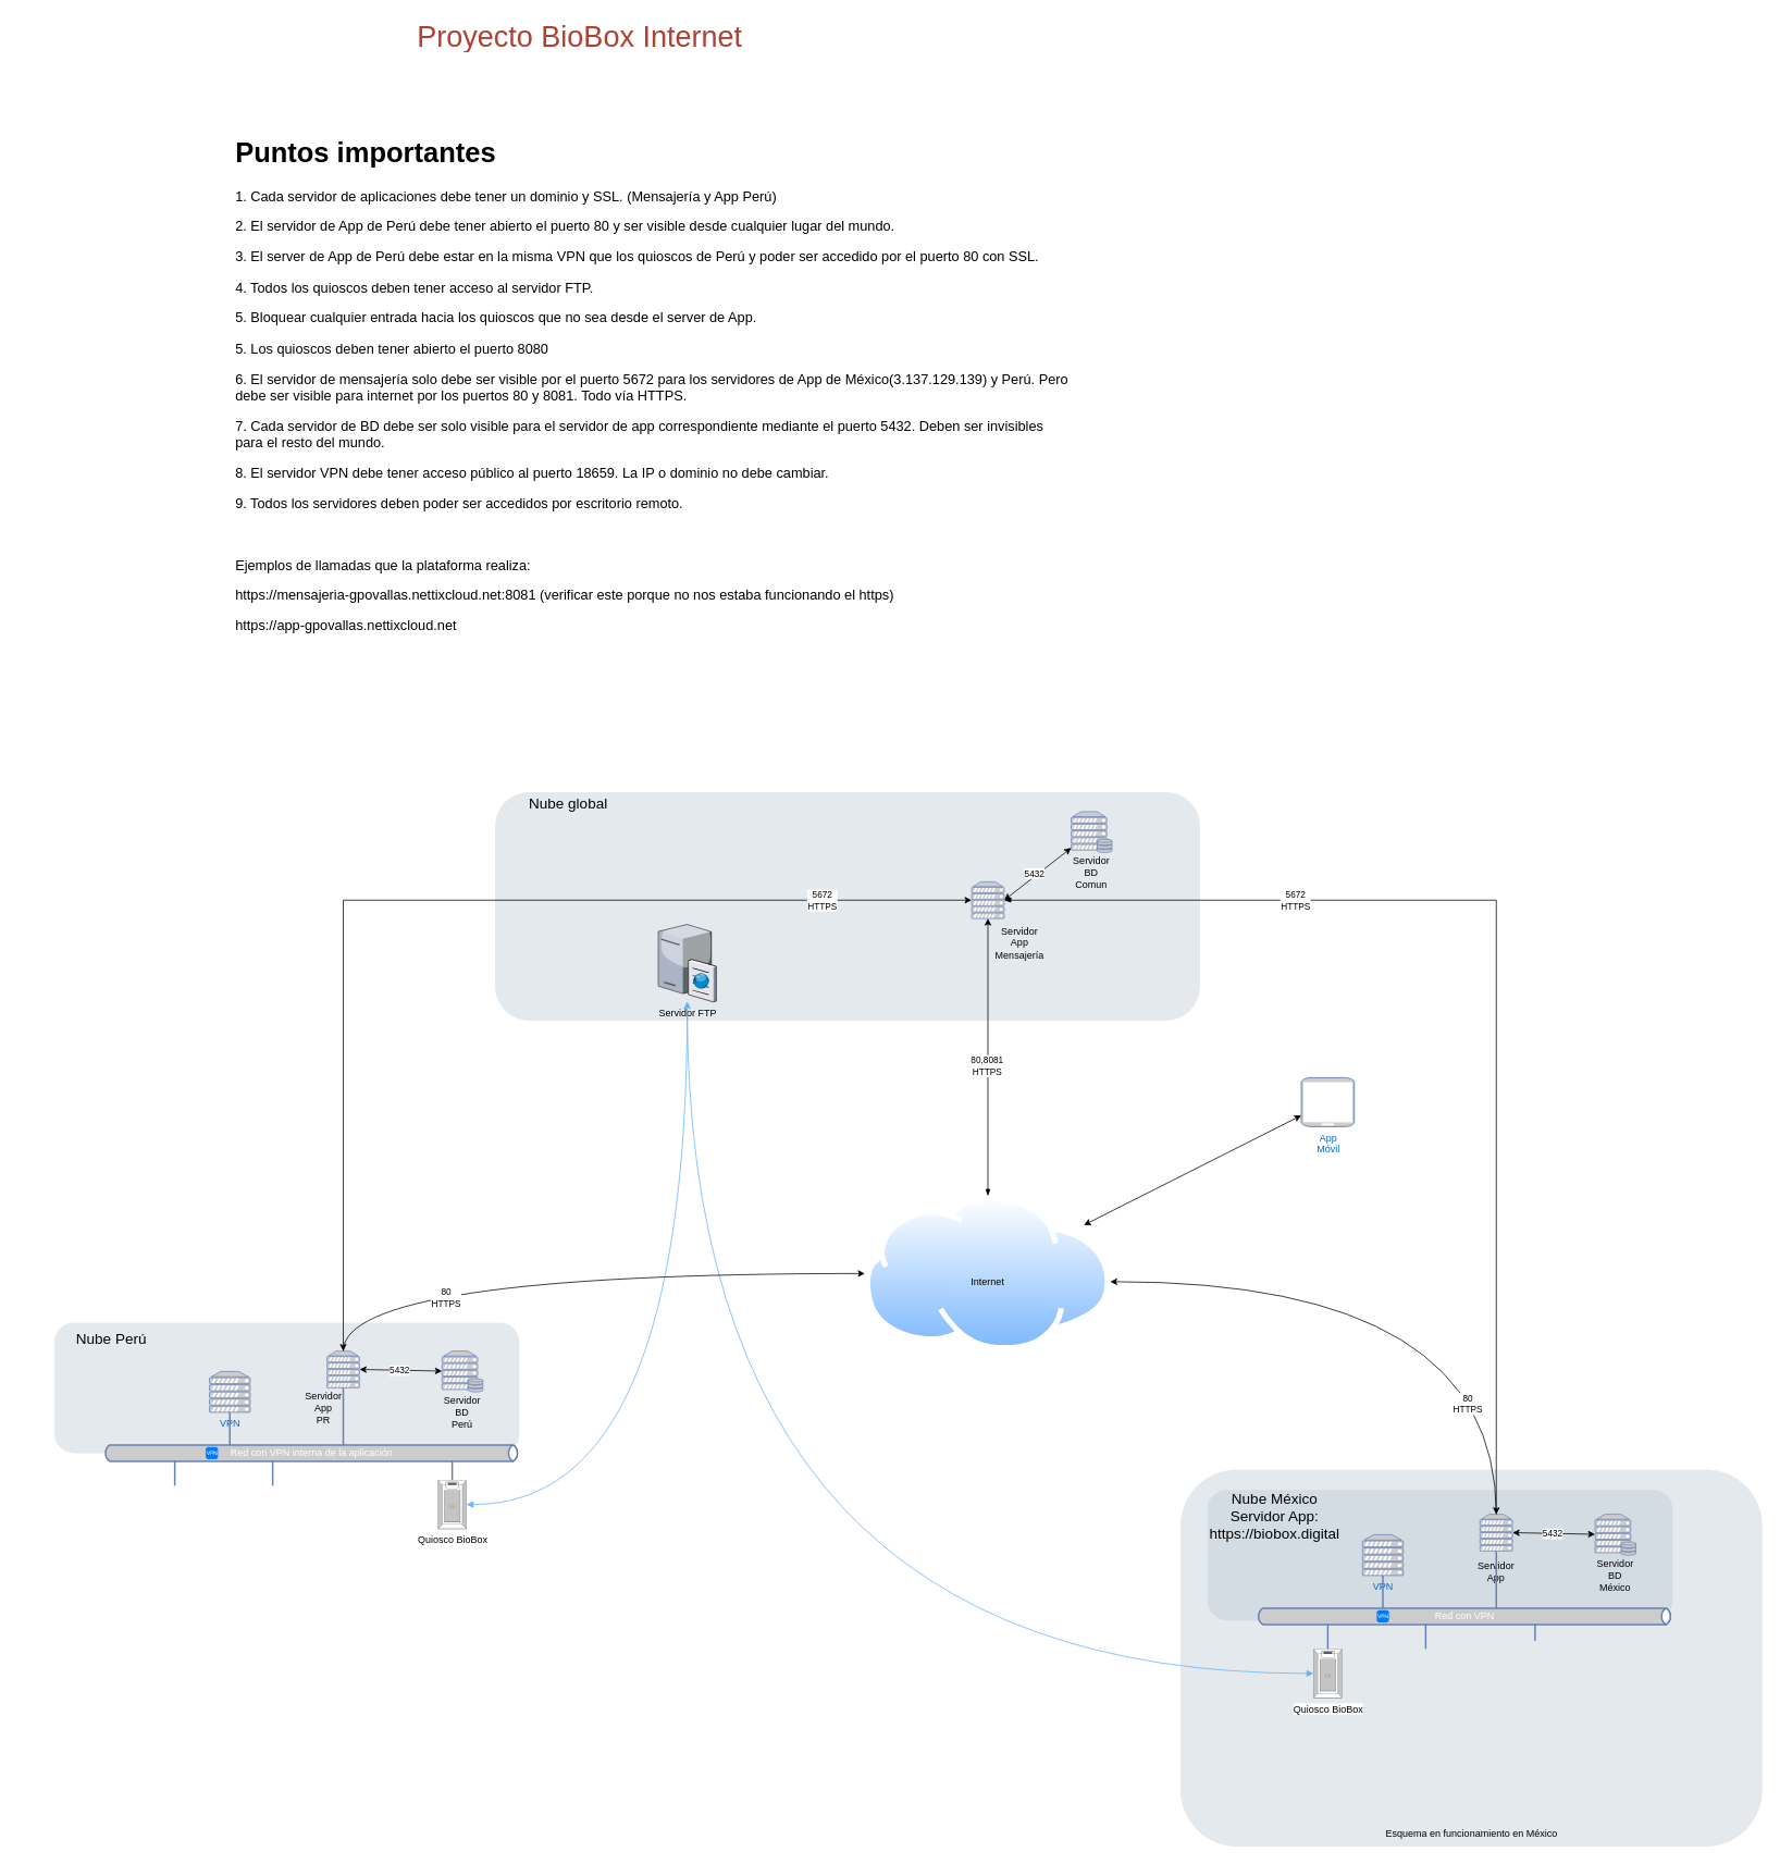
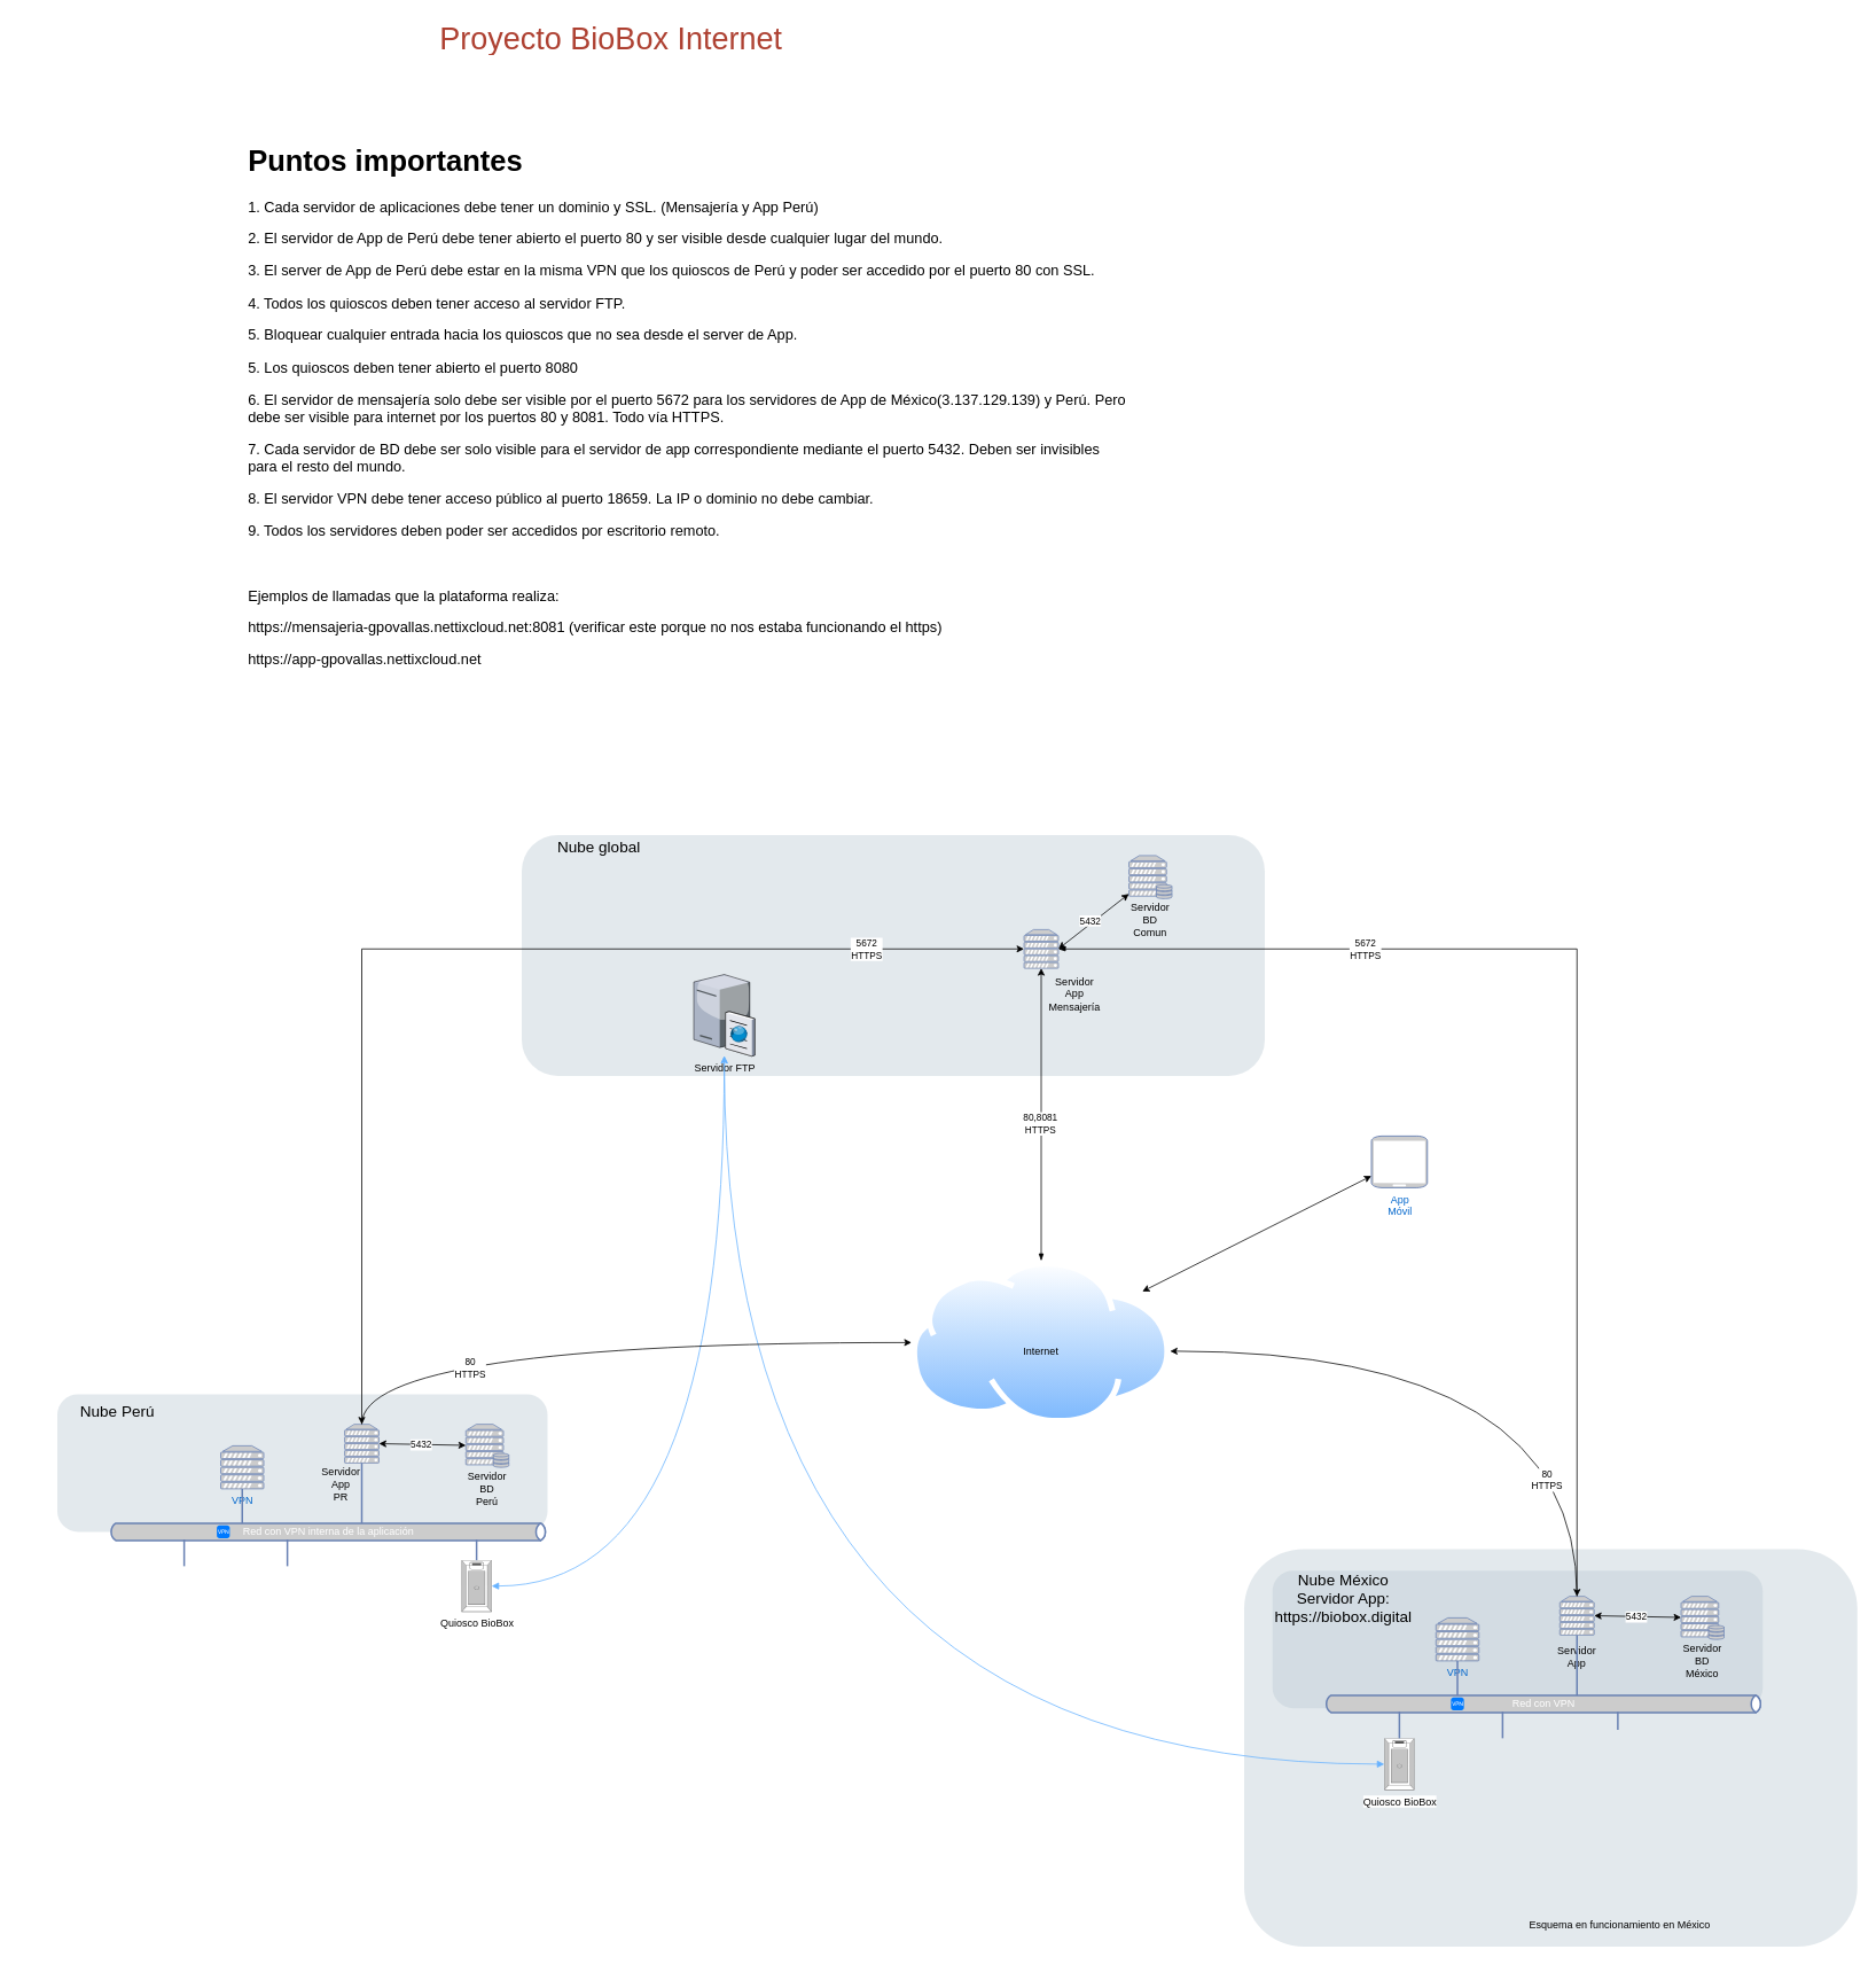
- <mxCell id="58" value="Esquema en funcionamiento en México" style="text;html=1;align=center;verticalAlign=middle;whiteSpace=wrap;rounded=0;" parent="1" vertex="1"><mxGeometry x="1672.5" y="2232" width="260" height="30" as="geometry" /></mxCell>
+ <mxCell id="58" value="Esquema en funcionamiento en México" style="text;html=1;align=center;verticalAlign=middle;whiteSpace=wrap;rounded=0;" parent="1" vertex="1"><mxGeometry x="1752.5" y="2222" width="260" height="30" as="geometry" /></mxCell>
